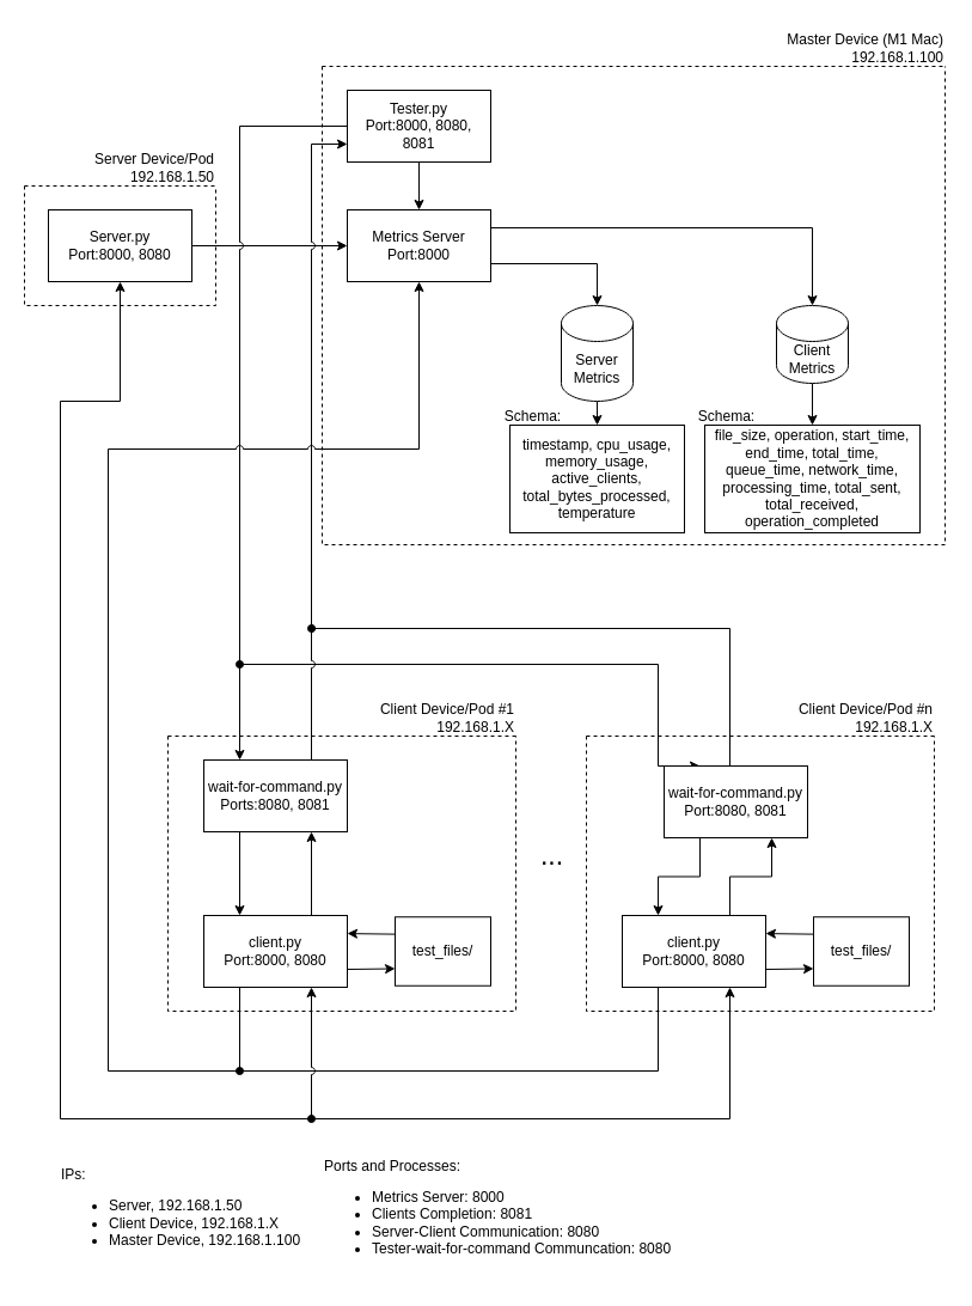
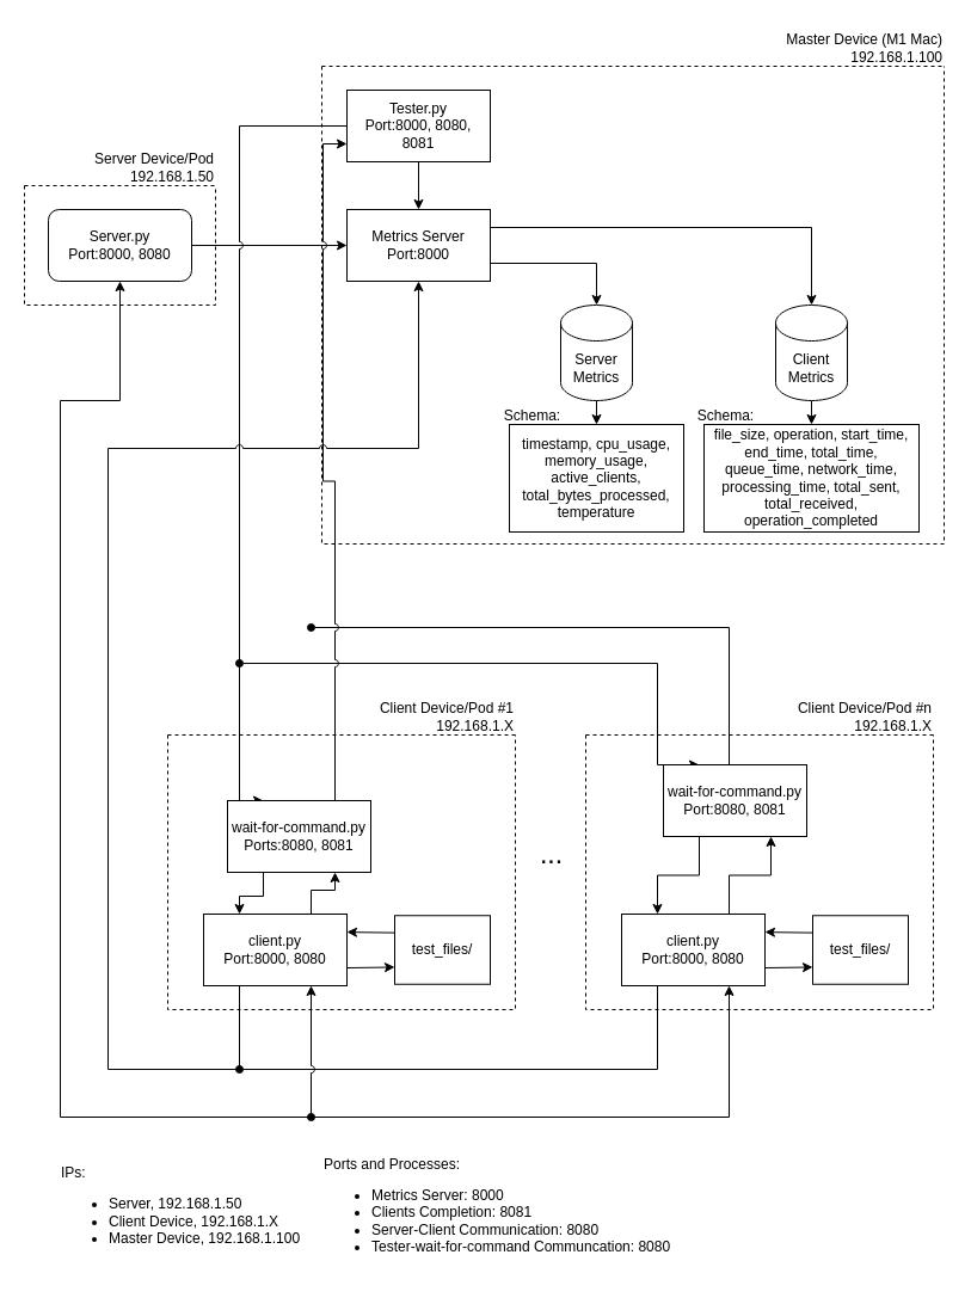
- <mxCell id="3" value="Server.py&lt;div&gt;&lt;span style=&quot;background-color: initial;&quot;&gt;Port:8000, 8080&lt;/span&gt;&lt;/div&gt;" style="rounded=0;whiteSpace=wrap;html=1;" vertex="1" parent="1"><mxGeometry x="40" y="175" width="120" height="60" as="geometry" /></mxCell>
+ <mxCell id="3" value="Server.py&lt;div&gt;&lt;span style=&quot;background-color: initial;&quot;&gt;Port:8000, 8080&lt;/span&gt;&lt;/div&gt;" style="whiteSpace=wrap;html=1;rounded=1;" vertex="1" parent="1"><mxGeometry x="40" y="175" width="120" height="60" as="geometry" /></mxCell>
- <mxCell id="43" value="Client Metrics" style="shape=cylinder3;whiteSpace=wrap;html=1;boundedLbl=1;backgroundOutline=1;size=15;" vertex="1" parent="1"><mxGeometry x="649" y="255" width="60" height="65" as="geometry" /></mxCell>
+ <mxCell id="43" value="Client Metrics" style="shape=cylinder3;whiteSpace=wrap;html=1;boundedLbl=1;backgroundOutline=1;size=15;" vertex="1" parent="1"><mxGeometry x="649" y="255" width="60" height="80" as="geometry" /></mxCell>
- <mxCell id="11" value="wait-for-command.py&lt;div&gt;Ports:8080, 8081&lt;/div&gt;" style="rounded=0;whiteSpace=wrap;html=1;" vertex="1" parent="9"><mxGeometry x="30" y="50" width="120" height="60" as="geometry" /></mxCell>
+ <mxCell id="11" value="wait-for-command.py&lt;div&gt;Ports:8080, 8081&lt;/div&gt;" style="rounded=0;whiteSpace=wrap;html=1;" vertex="1" parent="9"><mxGeometry x="50" y="85" width="120" height="60" as="geometry" /></mxCell>
